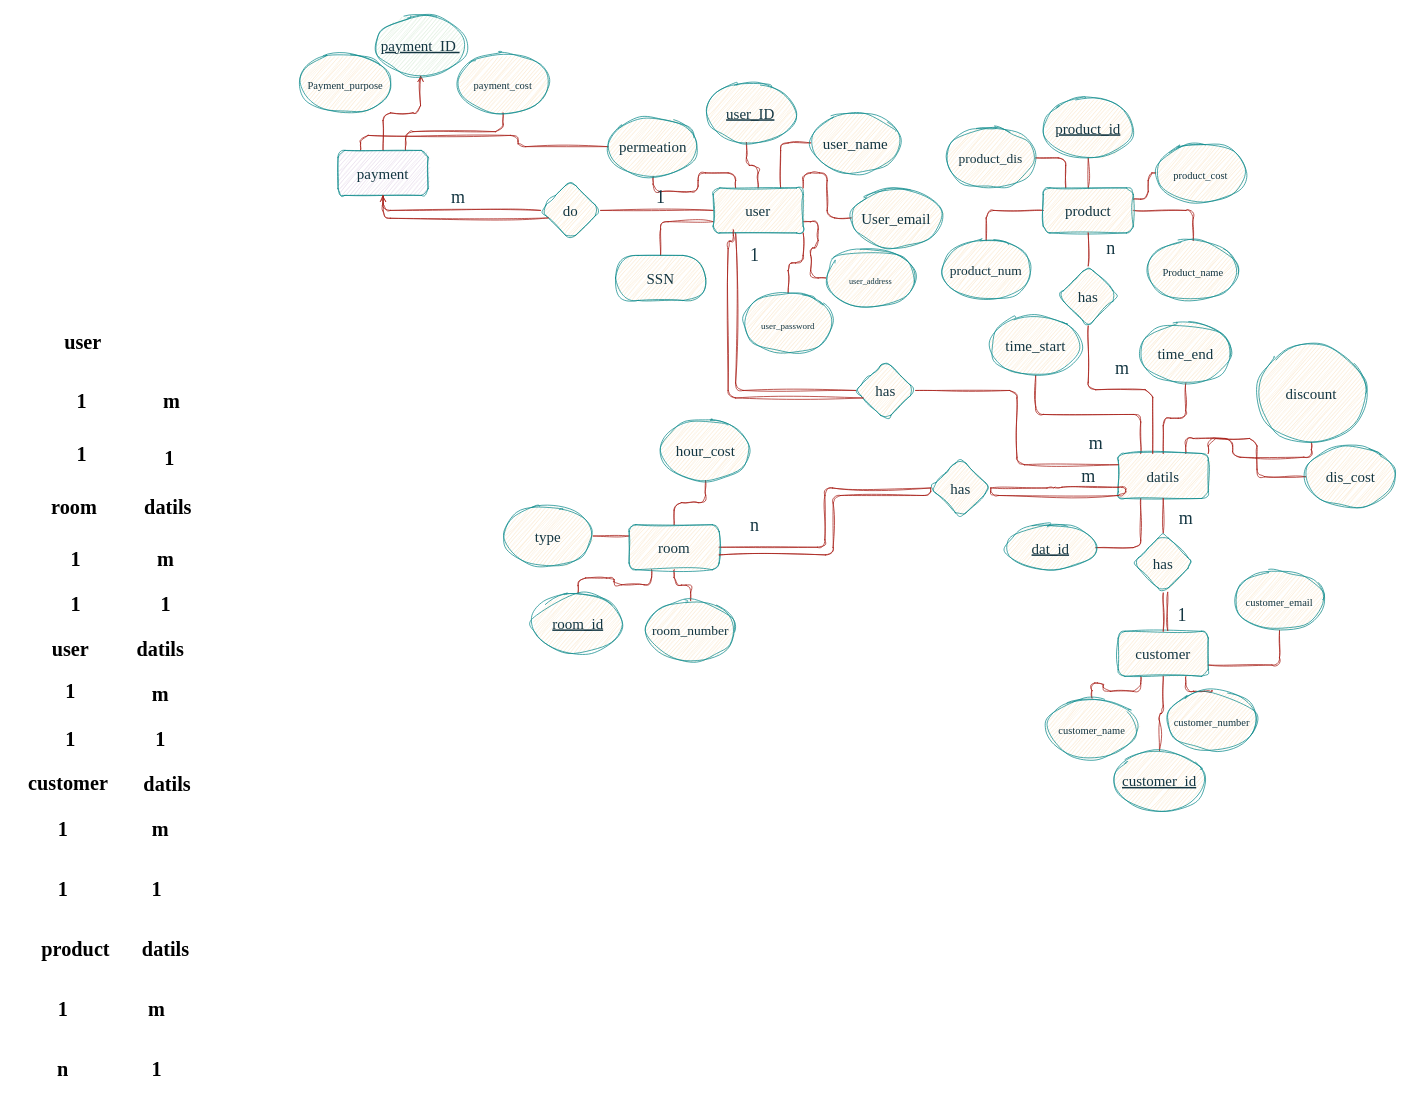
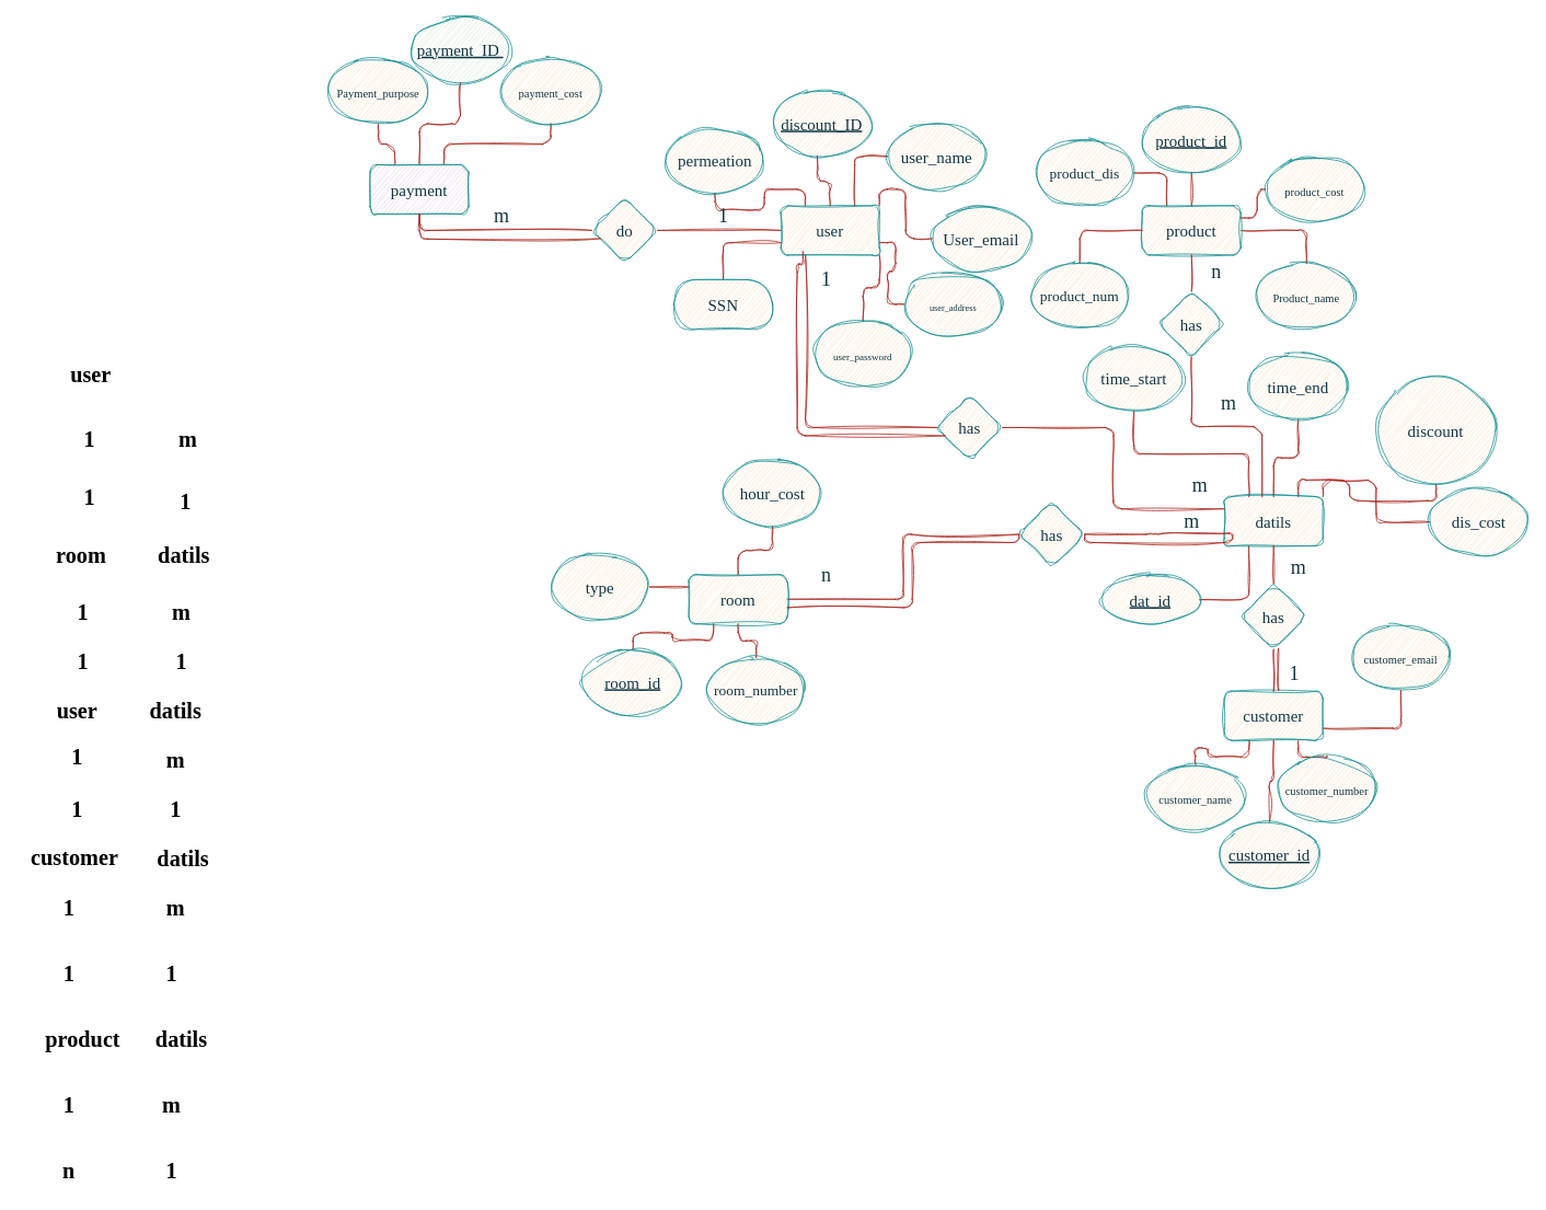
- <mxCell id="39" style="edgeStyle=orthogonalEdgeStyle;rounded=1;sketch=1;hachureGap=4;jiggle=2;curveFitting=1;orthogonalLoop=1;jettySize=auto;html=1;exitX=0.5;exitY=0;exitDx=0;exitDy=0;entryX=0.5;entryY=1;entryDx=0;entryDy=0;strokeColor=#A8201A;fontFamily=Architects Daughter;fontSource=https%3A%2F%2Ffonts.googleapis.com%2Fcss%3Ffamily%3DArchitects%2BDaughter;fontSize=16;fontColor=#143642;fillColor=#FAE5C7;endArrow=open;endFill=0;" parent="1" source="41" target="43" edge="1"><mxGeometry relative="1" as="geometry" /></mxCell>
+ <mxCell id="39" style="edgeStyle=orthogonalEdgeStyle;rounded=1;sketch=1;hachureGap=4;jiggle=2;curveFitting=1;orthogonalLoop=1;jettySize=auto;html=1;exitX=0.5;exitY=0;exitDx=0;exitDy=0;entryX=0.5;entryY=1;entryDx=0;entryDy=0;strokeColor=#A8201A;fontFamily=Architects Daughter;fontSource=https%3A%2F%2Ffonts.googleapis.com%2Fcss%3Ffamily%3DArchitects%2BDaughter;fontSize=16;fontColor=#143642;fillColor=#FAE5C7;endArrow=none;endFill=0;" parent="1" source="41" target="43" edge="1"><mxGeometry relative="1" as="geometry" /></mxCell>
- <mxCell id="16" value="&lt;u&gt;user_ID&lt;/u&gt;" style="ellipse;whiteSpace=wrap;html=1;sketch=1;hachureGap=4;jiggle=2;curveFitting=1;fontFamily=Architects Daughter;fontSource=https%3A%2F%2Ffonts.googleapis.com%2Fcss%3Ffamily%3DArchitects%2BDaughter;fontSize=20;labelBackgroundColor=none;fillColor=#FAE5C7;strokeColor=#0F8B8D;fontColor=#143642;rounded=1;" parent="1" vertex="1"><mxGeometry x="940" y="110" width="120" height="80" as="geometry" /></mxCell>
+ <mxCell id="16" value="&lt;u&gt;discount_ID&lt;/u&gt;" style="ellipse;whiteSpace=wrap;html=1;sketch=1;hachureGap=4;jiggle=2;curveFitting=1;fontFamily=Architects Daughter;fontSource=https%3A%2F%2Ffonts.googleapis.com%2Fcss%3Ffamily%3DArchitects%2BDaughter;fontSize=20;labelBackgroundColor=none;fillColor=#FAE5C7;strokeColor=#0F8B8D;fontColor=#143642;rounded=1;" parent="1" vertex="1"><mxGeometry x="940" y="110" width="120" height="80" as="geometry" /></mxCell>
- <mxCell id="38" style="edgeStyle=orthogonalEdgeStyle;rounded=1;sketch=1;hachureGap=4;jiggle=2;curveFitting=1;orthogonalLoop=1;jettySize=auto;html=1;exitX=0.25;exitY=0;exitDx=0;exitDy=0;strokeColor=#A8201A;fontFamily=Architects Daughter;fontSource=https%3A%2F%2Ffonts.googleapis.com%2Fcss%3Ffamily%3DArchitects%2BDaughter;fontSize=16;fontColor=#143642;fillColor=#FAE5C7;endArrow=none;endFill=0;" parent="1" source="41" target="59" edge="1"><mxGeometry relative="1" as="geometry" /></mxCell>
+ <mxCell id="38" style="edgeStyle=orthogonalEdgeStyle;rounded=1;sketch=1;hachureGap=4;jiggle=2;curveFitting=1;orthogonalLoop=1;jettySize=auto;html=1;exitX=0.25;exitY=0;exitDx=0;exitDy=0;strokeColor=#A8201A;fontFamily=Architects Daughter;fontSource=https%3A%2F%2Ffonts.googleapis.com%2Fcss%3Ffamily%3DArchitects%2BDaughter;fontSize=16;fontColor=#143642;fillColor=#FAE5C7;endArrow=none;endFill=0;" parent="1" source="41" target="42" edge="1"><mxGeometry relative="1" as="geometry" /></mxCell>
- <mxCell id="60" style="edgeStyle=orthogonalEdgeStyle;rounded=1;sketch=1;hachureGap=4;jiggle=2;curveFitting=1;orthogonalLoop=1;jettySize=auto;html=1;exitX=0;exitY=0.5;exitDx=0;exitDy=0;entryX=0.5;entryY=1;entryDx=0;entryDy=0;strokeColor=#A8201A;fontFamily=Architects Daughter;fontSource=https%3A%2F%2Ffonts.googleapis.com%2Fcss%3Ffamily%3DArchitects%2BDaughter;fontSize=16;fontColor=#143642;fillColor=#FAE5C7;endArrow=open;endFill=0;" parent="1" source="61" target="41" edge="1"><mxGeometry relative="1" as="geometry" /></mxCell>
+ <mxCell id="60" style="edgeStyle=orthogonalEdgeStyle;rounded=1;sketch=1;hachureGap=4;jiggle=2;curveFitting=1;orthogonalLoop=1;jettySize=auto;html=1;exitX=0;exitY=0.5;exitDx=0;exitDy=0;entryX=0.5;entryY=1;entryDx=0;entryDy=0;strokeColor=#A8201A;fontFamily=Architects Daughter;fontSource=https%3A%2F%2Ffonts.googleapis.com%2Fcss%3Ffamily%3DArchitects%2BDaughter;fontSize=16;fontColor=#143642;fillColor=#FAE5C7;endArrow=none;endFill=0;" parent="1" source="61" target="41" edge="1"><mxGeometry relative="1" as="geometry" /></mxCell>
